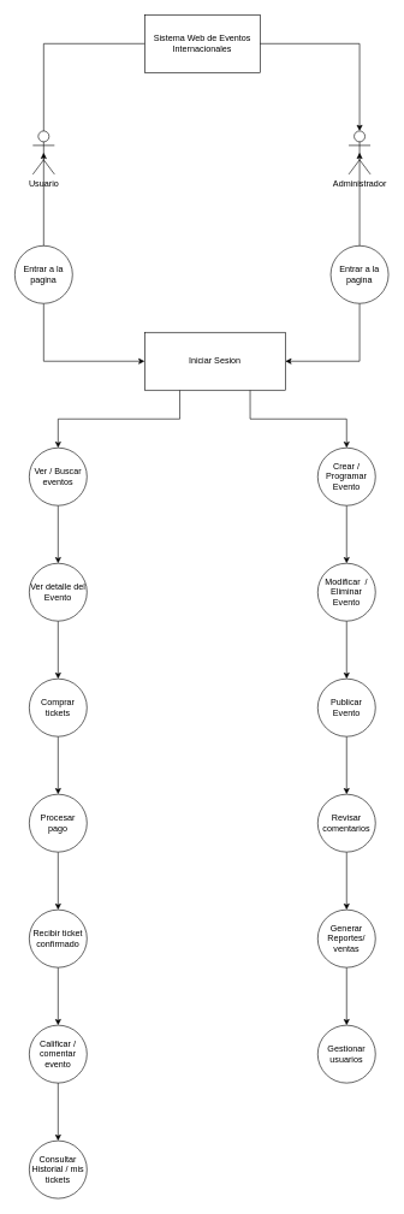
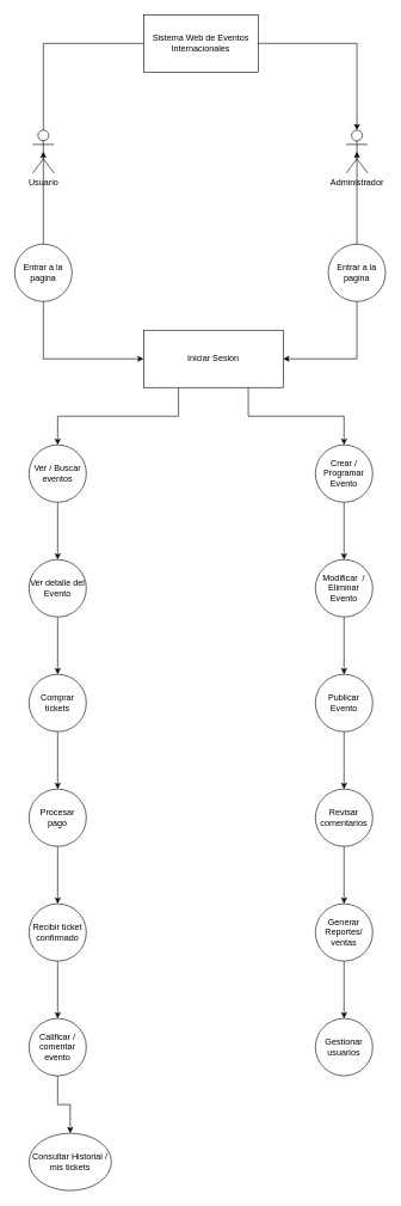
- <mxCell id="39" value="Consultar Historial / mis tickets" style="ellipse;whiteSpace=wrap;html=1;aspect=fixed;" vertex="1" parent="1"><mxGeometry x="40" y="1580" width="80" height="80" as="geometry" /></mxCell>
+ <mxCell id="39" value="Consultar Historial / mis tickets" style="ellipse;whiteSpace=wrap;html=1;aspect=fixed;" vertex="1" parent="1"><mxGeometry x="40" y="1580" width="115" height="80" as="geometry" /></mxCell>
